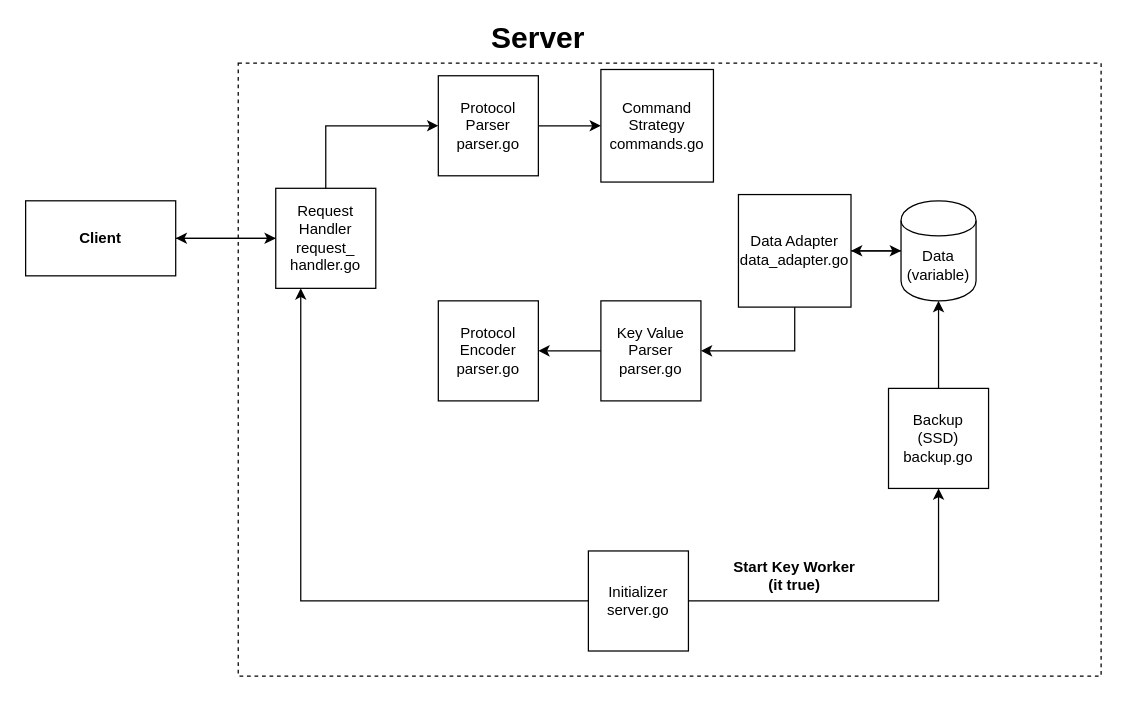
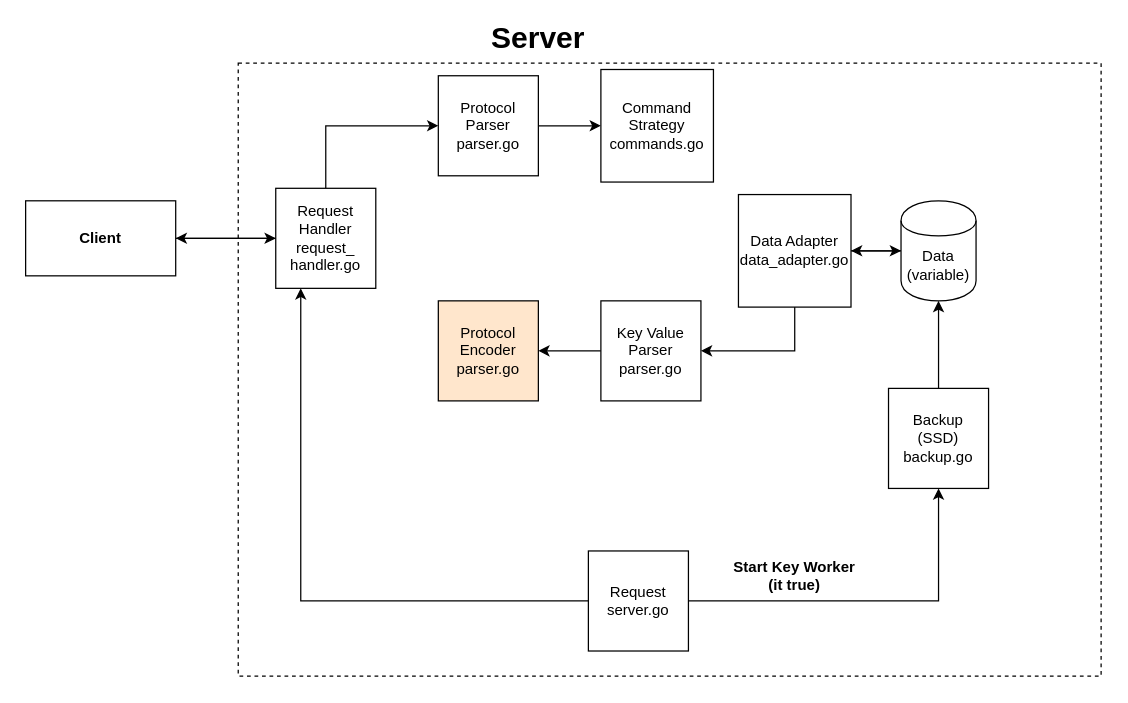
- <mxCell id="17" value="Protocol Encoder&lt;br&gt;parser.go" style="whiteSpace=wrap;html=1;aspect=fixed;fillColor=#ffffff;" parent="1" vertex="1"><mxGeometry x="350" y="240" width="80" height="80" as="geometry" /></mxCell>
+ <mxCell id="17" value="Protocol Encoder&lt;br&gt;parser.go" style="whiteSpace=wrap;html=1;aspect=fixed;fillColor=#ffe6cc;" parent="1" vertex="1"><mxGeometry x="350" y="240" width="80" height="80" as="geometry" /></mxCell>
- <mxCell id="22" value="Initializer&lt;br&gt;server.go" style="whiteSpace=wrap;html=1;aspect=fixed;fillColor=#ffffff;" parent="1" vertex="1"><mxGeometry x="470" y="440" width="80" height="80" as="geometry" /></mxCell>
+ <mxCell id="22" value="Request&lt;br&gt;server.go" style="whiteSpace=wrap;html=1;aspect=fixed;fillColor=#ffffff;" parent="1" vertex="1"><mxGeometry x="470" y="440" width="80" height="80" as="geometry" /></mxCell>
